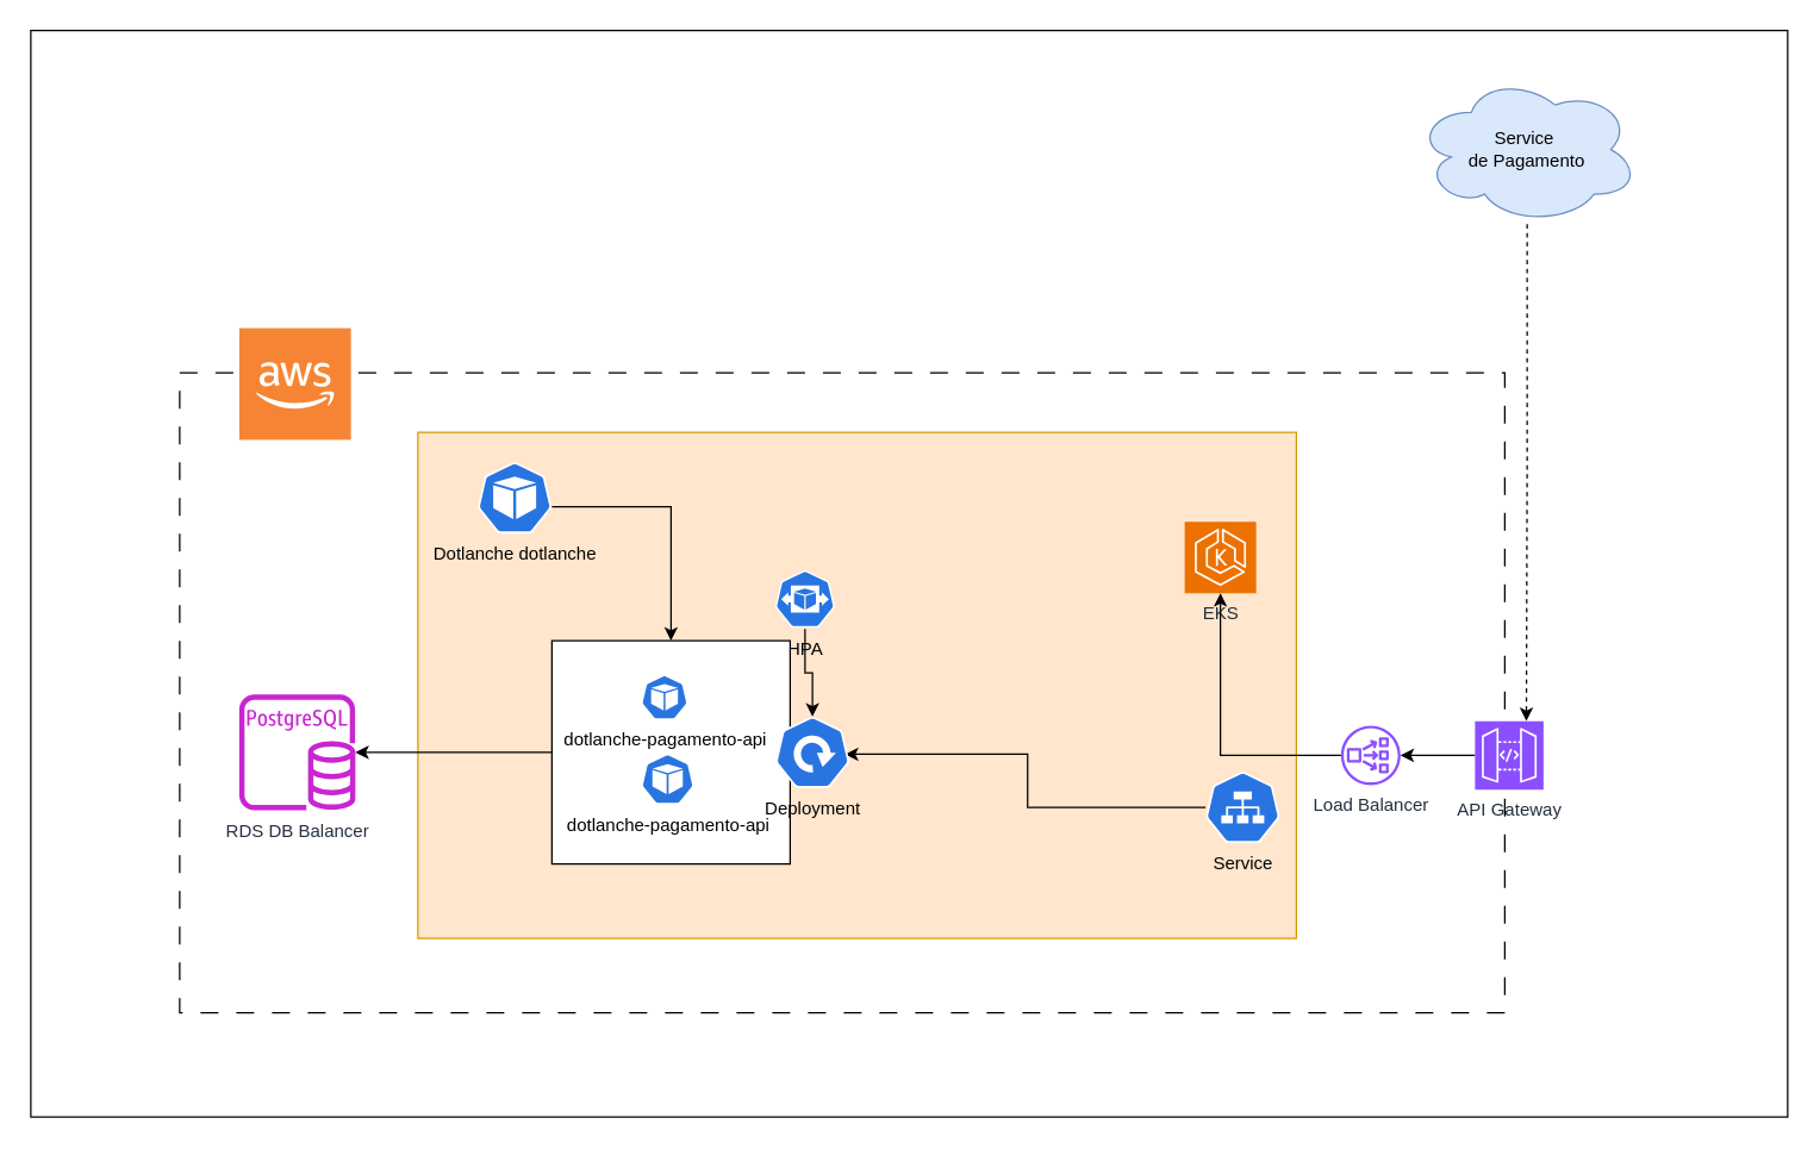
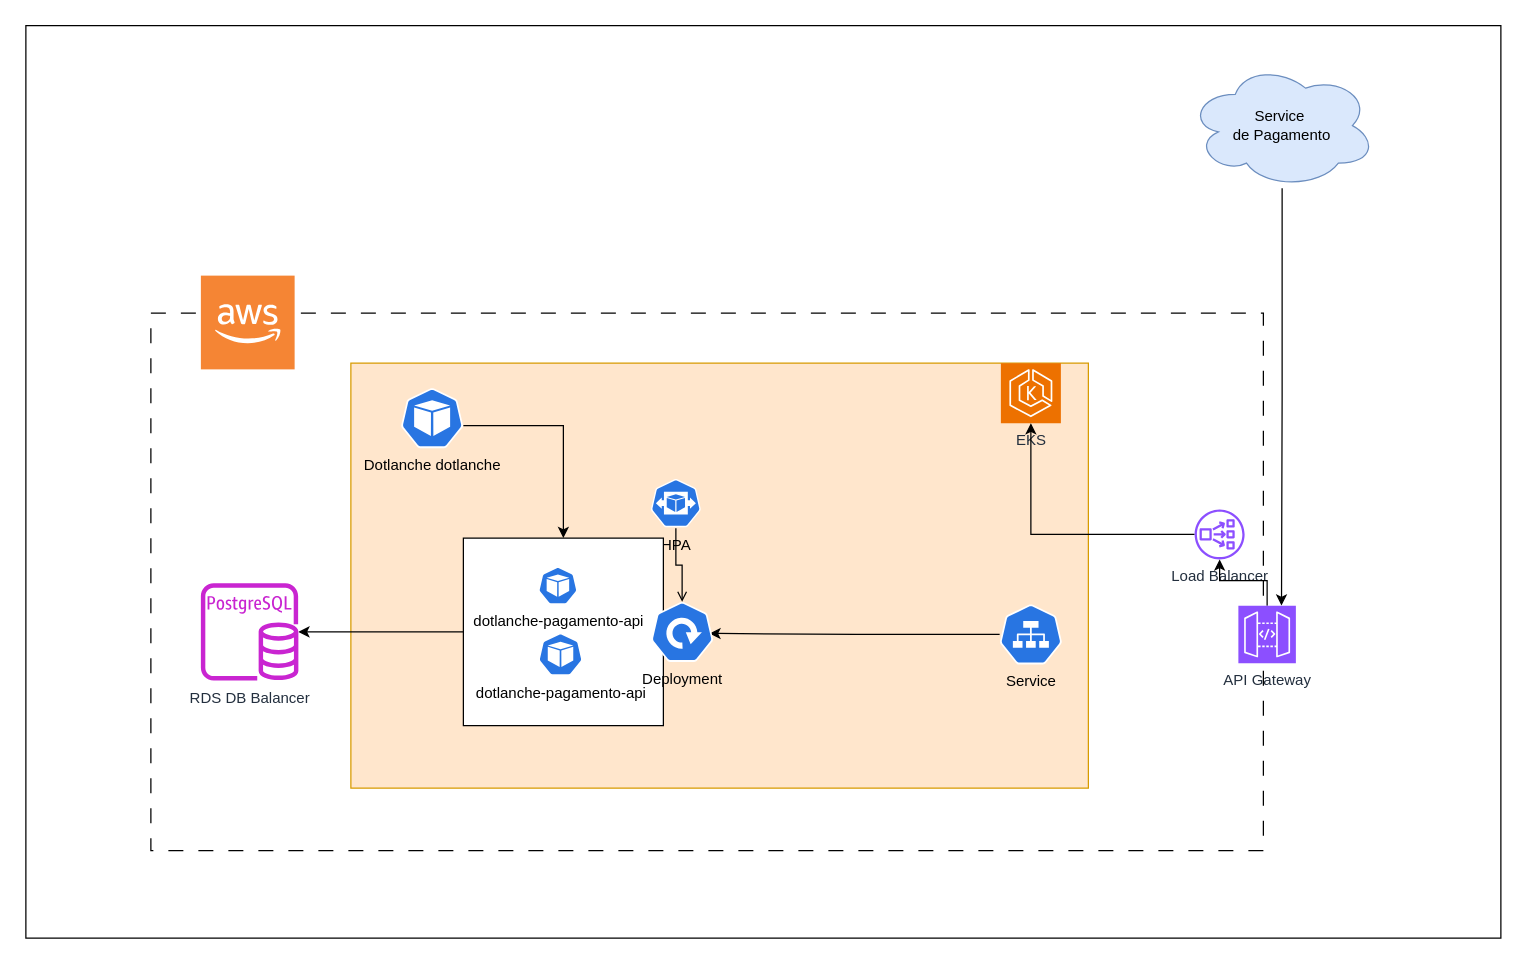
- <mxCell id="23" style="edgeStyle=orthogonalEdgeStyle;rounded=0;orthogonalLoop=1;jettySize=auto;html=1;entryX=0.75;entryY=0;entryDx=0;entryDy=0;entryPerimeter=0;dashed=1;" edge="1" parent="1" source="22" target="21"><mxGeometry relative="1" as="geometry" /></mxCell>
+ <mxCell id="23" style="edgeStyle=orthogonalEdgeStyle;rounded=0;orthogonalLoop=1;jettySize=auto;html=1;entryX=0.75;entryY=0;entryDx=0;entryDy=0;entryPerimeter=0;" edge="1" parent="1" source="22" target="21"><mxGeometry relative="1" as="geometry" /></mxCell>
- <mxCell id="6" value="EKS" style="sketch=0;points=[[0,0,0],[0.25,0,0],[0.5,0,0],[0.75,0,0],[1,0,0],[0,1,0],[0.25,1,0],[0.5,1,0],[0.75,1,0],[1,1,0],[0,0.25,0],[0,0.5,0],[0,0.75,0],[1,0.25,0],[1,0.5,0],[1,0.75,0]];outlineConnect=0;fontColor=#232F3E;fillColor=#ED7100;strokeColor=#ffffff;dashed=0;verticalLabelPosition=bottom;verticalAlign=top;align=center;html=1;fontSize=12;fontStyle=0;aspect=fixed;shape=mxgraph.aws4.resourceIcon;resIcon=mxgraph.aws4.eks;" vertex="1" parent="1"><mxGeometry x="795" y="350" width="48" height="48" as="geometry" /></mxCell>
+ <mxCell id="6" value="EKS" style="sketch=0;points=[[0,0,0],[0.25,0,0],[0.5,0,0],[0.75,0,0],[1,0,0],[0,1,0],[0.25,1,0],[0.5,1,0],[0.75,1,0],[1,1,0],[0,0.25,0],[0,0.5,0],[0,0.75,0],[1,0.25,0],[1,0.5,0],[1,0.75,0]];outlineConnect=0;fontColor=#232F3E;fillColor=#ED7100;strokeColor=#ffffff;dashed=0;verticalLabelPosition=bottom;verticalAlign=top;align=center;html=1;fontSize=12;fontStyle=0;aspect=fixed;shape=mxgraph.aws4.resourceIcon;resIcon=mxgraph.aws4.eks;" vertex="1" parent="1"><mxGeometry x="800" y="290" width="48" height="48" as="geometry" /></mxCell>
- <mxCell id="8" style="edgeStyle=orthogonalEdgeStyle;rounded=0;orthogonalLoop=1;jettySize=auto;html=1;" edge="1" parent="1" source="9" target="16"><mxGeometry relative="1" as="geometry" /></mxCell>
+ <mxCell id="8" style="edgeStyle=orthogonalEdgeStyle;rounded=0;orthogonalLoop=1;jettySize=auto;html=1;endArrow=open;" edge="1" parent="1" source="9" target="16"><mxGeometry relative="1" as="geometry" /></mxCell>
- <mxCell id="19" value="Load Balancer" style="sketch=0;outlineConnect=0;fontColor=#232F3E;gradientColor=none;fillColor=#8C4FFF;strokeColor=none;dashed=0;verticalLabelPosition=bottom;verticalAlign=top;align=center;html=1;fontSize=12;fontStyle=0;aspect=fixed;pointerEvents=1;shape=mxgraph.aws4.network_load_balancer;" vertex="1" parent="1"><mxGeometry x="900" y="487" width="40" height="40" as="geometry" /></mxCell>
+ <mxCell id="19" value="Load Balancer" style="sketch=0;outlineConnect=0;fontColor=#232F3E;gradientColor=none;fillColor=#8C4FFF;strokeColor=none;dashed=0;verticalLabelPosition=bottom;verticalAlign=top;align=center;html=1;fontSize=12;fontStyle=0;aspect=fixed;pointerEvents=1;shape=mxgraph.aws4.network_load_balancer;" vertex="1" parent="1"><mxGeometry x="955" y="407" width="40" height="40" as="geometry" /></mxCell>
- <mxCell id="10" value="Service" style="aspect=fixed;sketch=0;html=1;dashed=0;whitespace=wrap;verticalLabelPosition=bottom;verticalAlign=top;fillColor=#2875E2;strokeColor=#ffffff;points=[[0.005,0.63,0],[0.1,0.2,0],[0.9,0.2,0],[0.5,0,0],[0.995,0.63,0],[0.72,0.99,0],[0.5,1,0],[0.28,0.99,0]];shape=mxgraph.kubernetes.icon2;prIcon=svc" vertex="1" parent="1"><mxGeometry x="809" y="518" width="50" height="48" as="geometry" /></mxCell>
+ <mxCell id="10" value="Service" style="aspect=fixed;sketch=0;html=1;dashed=0;whitespace=wrap;verticalLabelPosition=bottom;verticalAlign=top;fillColor=#2875E2;strokeColor=#ffffff;points=[[0.005,0.63,0],[0.1,0.2,0],[0.9,0.2,0],[0.5,0,0],[0.995,0.63,0],[0.72,0.99,0],[0.5,1,0],[0.28,0.99,0]];shape=mxgraph.kubernetes.icon2;prIcon=svc" vertex="1" parent="1"><mxGeometry x="799" y="483" width="50" height="48" as="geometry" /></mxCell>
